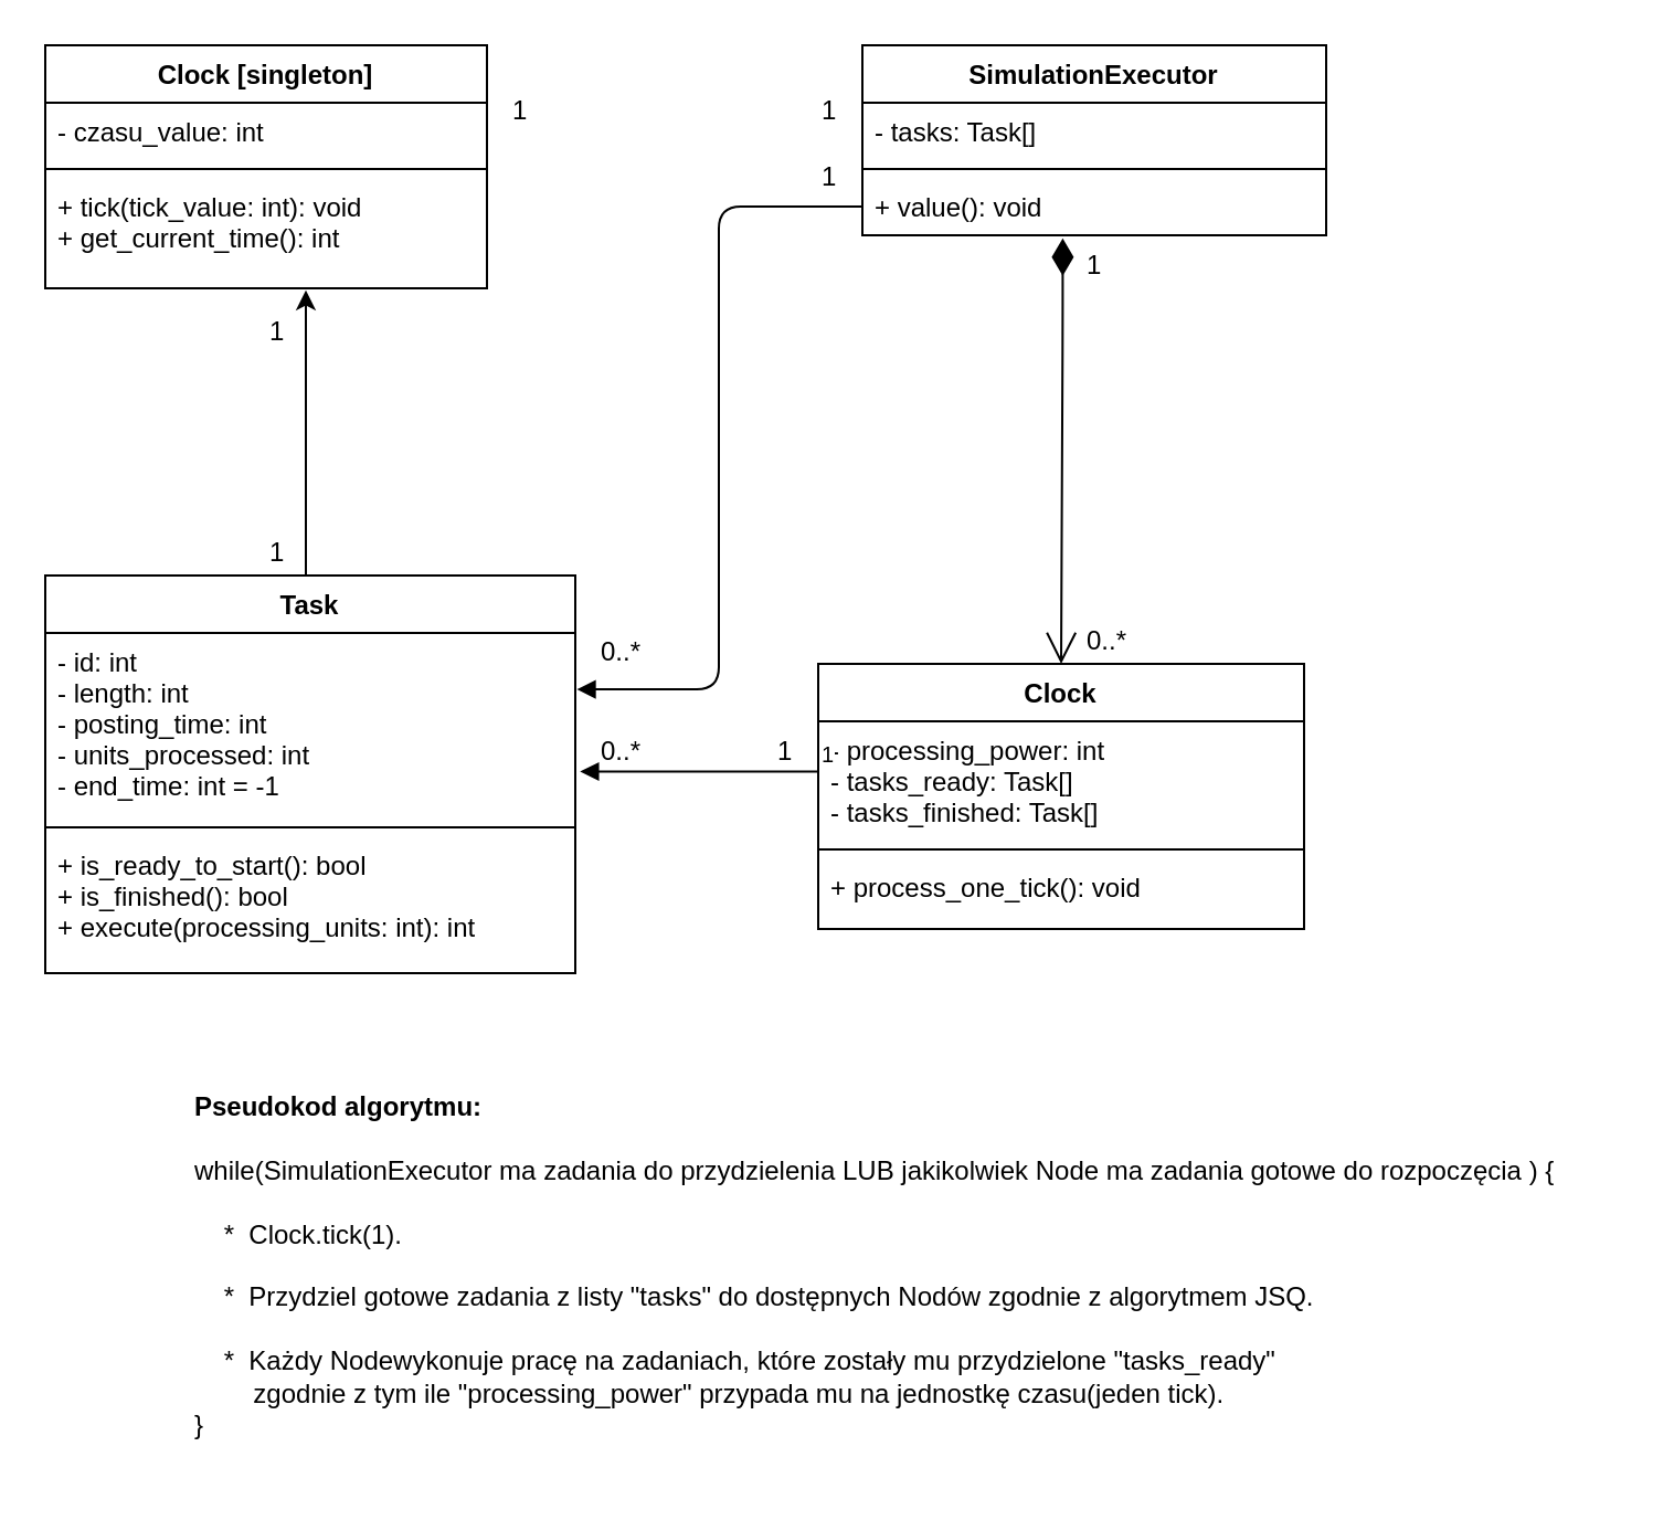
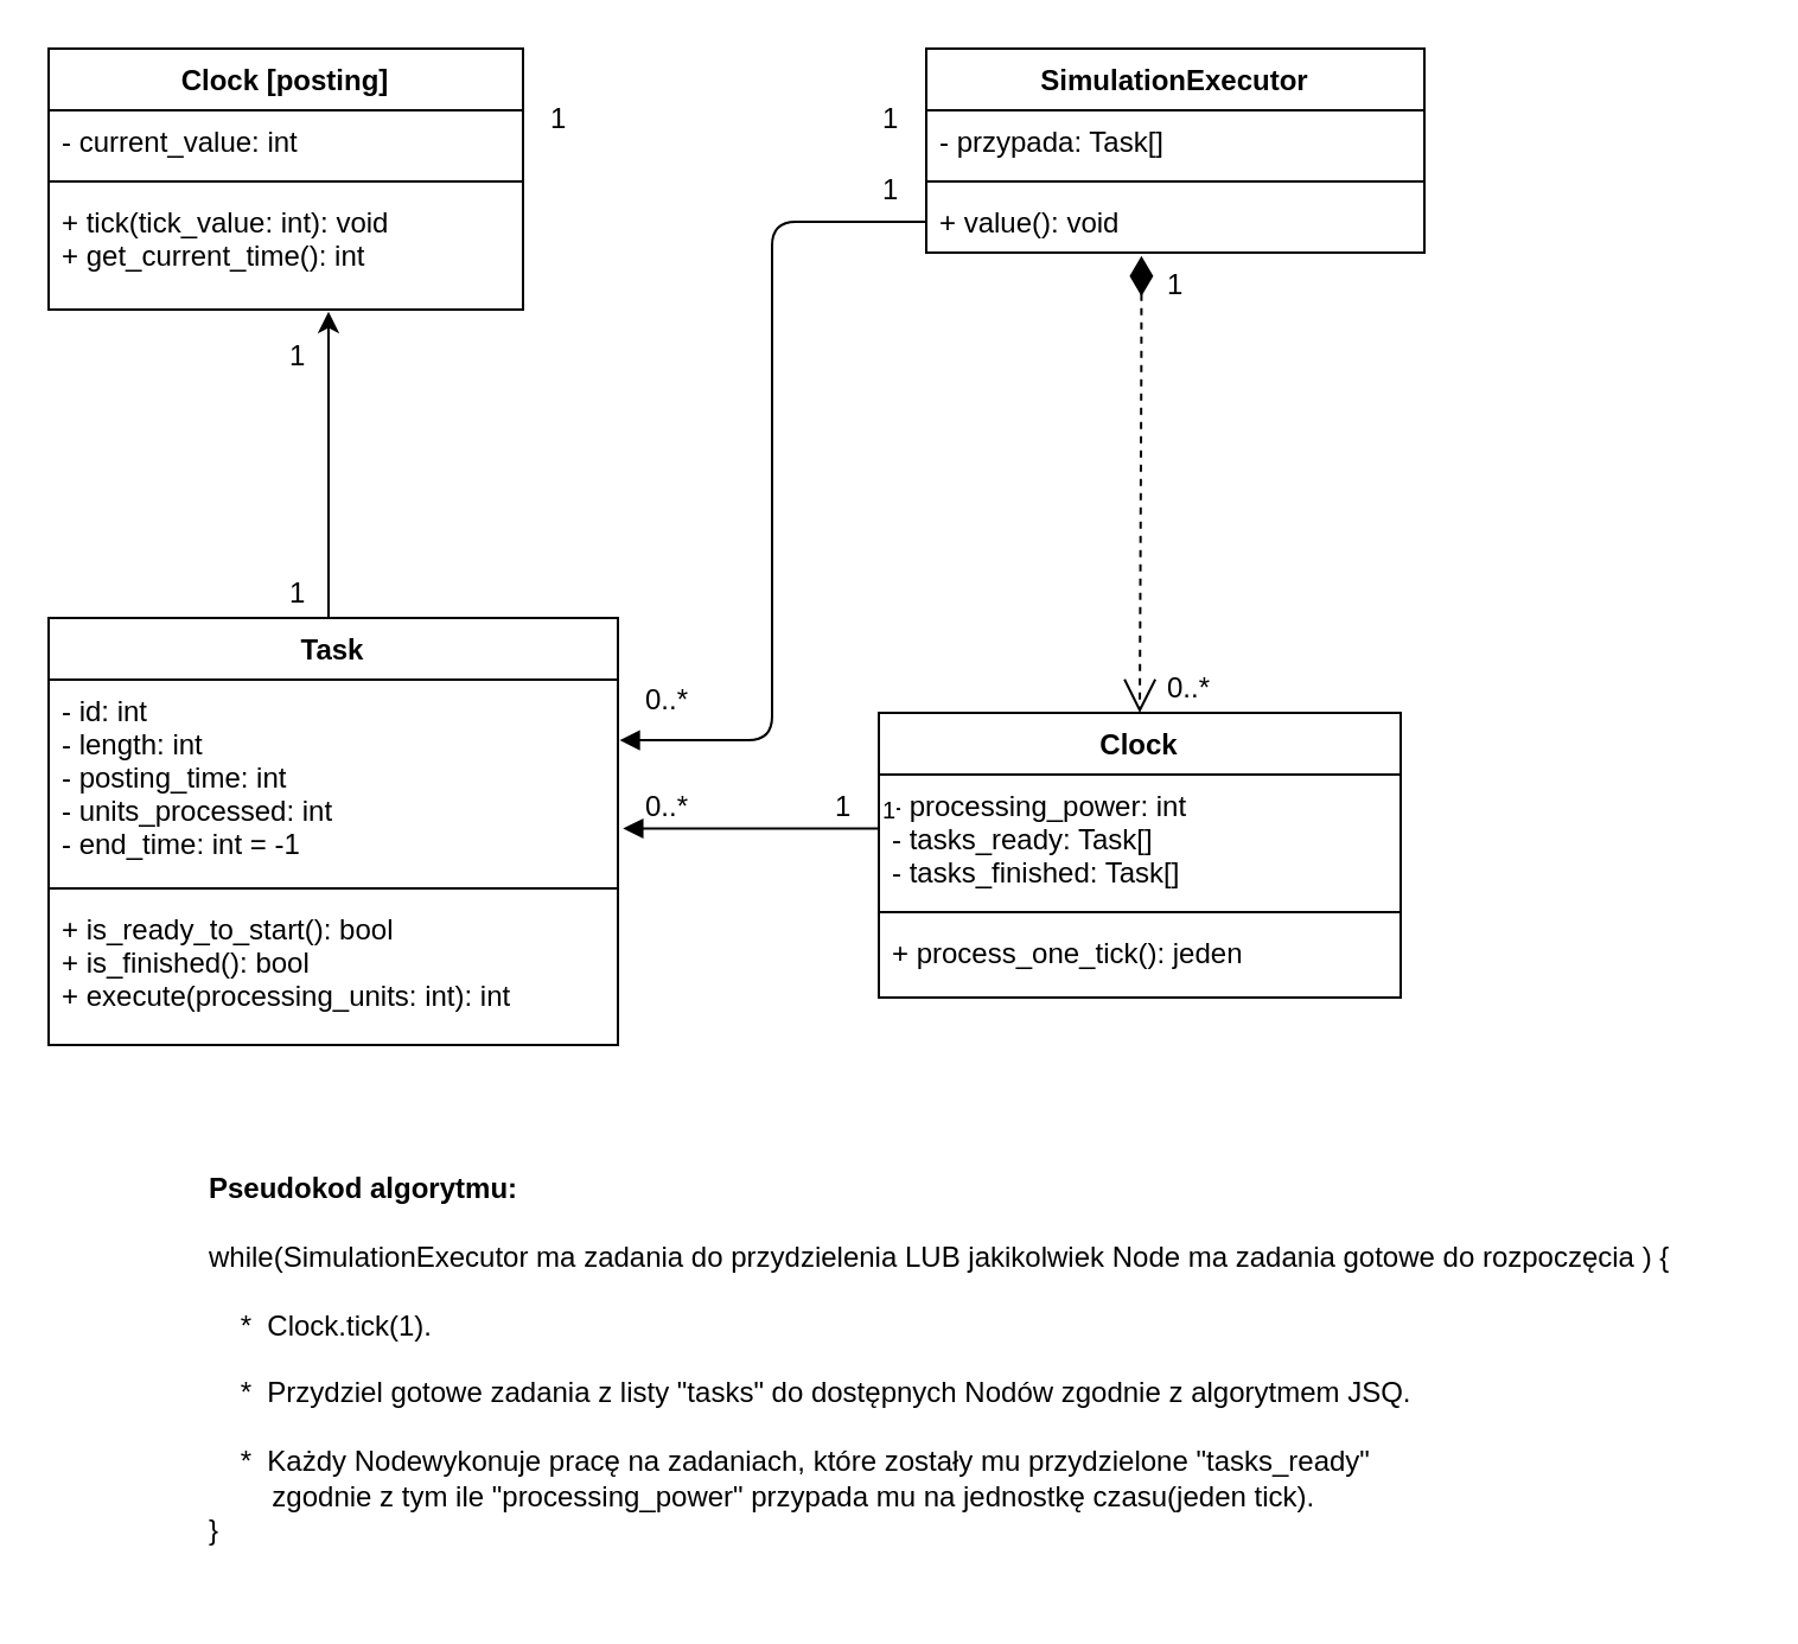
- <mxCell id="2" value="Clock [singleton]&#10;" style="swimlane;fontStyle=1;align=center;verticalAlign=top;childLayout=stackLayout;horizontal=1;startSize=26;horizontalStack=0;resizeParent=1;resizeParentMax=0;resizeLast=0;collapsible=1;marginBottom=0;" vertex="1" parent="1"><mxGeometry x="20" y="20" width="200" height="110" as="geometry" /></mxCell>
+ <mxCell id="2" value="Clock [posting]&#10;" style="swimlane;fontStyle=1;align=center;verticalAlign=top;childLayout=stackLayout;horizontal=1;startSize=26;horizontalStack=0;resizeParent=1;resizeParentMax=0;resizeLast=0;collapsible=1;marginBottom=0;" vertex="1" parent="1"><mxGeometry x="20" y="20" width="200" height="110" as="geometry" /></mxCell>
- <mxCell id="3" value="- czasu_value: int&#10;" style="text;strokeColor=none;fillColor=none;align=left;verticalAlign=top;spacingLeft=4;spacingRight=4;overflow=hidden;rotatable=0;points=[[0,0.5],[1,0.5]];portConstraint=eastwest;" vertex="1" parent="2"><mxGeometry y="26" width="200" height="26" as="geometry" /></mxCell>
+ <mxCell id="3" value="- current_value: int&#10;" style="text;strokeColor=none;fillColor=none;align=left;verticalAlign=top;spacingLeft=4;spacingRight=4;overflow=hidden;rotatable=0;points=[[0,0.5],[1,0.5]];portConstraint=eastwest;" vertex="1" parent="2"><mxGeometry y="26" width="200" height="26" as="geometry" /></mxCell>
- <mxCell id="7" value="- tasks: Task[]" style="text;strokeColor=none;fillColor=none;align=left;verticalAlign=top;spacingLeft=4;spacingRight=4;overflow=hidden;rotatable=0;points=[[0,0.5],[1,0.5]];portConstraint=eastwest;" vertex="1" parent="6"><mxGeometry y="26" width="210" height="26" as="geometry" /></mxCell>
+ <mxCell id="7" value="- przypada: Task[]" style="text;strokeColor=none;fillColor=none;align=left;verticalAlign=top;spacingLeft=4;spacingRight=4;overflow=hidden;rotatable=0;points=[[0,0.5],[1,0.5]];portConstraint=eastwest;" vertex="1" parent="6"><mxGeometry y="26" width="210" height="26" as="geometry" /></mxCell>
- <mxCell id="19" value="" style="endArrow=open;html=1;endSize=12;startArrow=diamondThin;startSize=14;startFill=1;edgeStyle=orthogonalEdgeStyle;align=left;verticalAlign=bottom;exitX=0.432;exitY=1.053;exitDx=0;exitDy=0;exitPerimeter=0;entryX=0.5;entryY=0;entryDx=0;entryDy=0;" edge="1" parent="1" source="9" target="10"><mxGeometry x="-0.765" y="9" relative="1" as="geometry"><mxPoint x="450" y="147.5" as="sourcePoint" /><mxPoint x="610" y="147.5" as="targetPoint" /><Array as="points"><mxPoint x="480" y="148" /></Array><mxPoint as="offset" /></mxGeometry></mxCell>
+ <mxCell id="19" value="" style="endArrow=open;html=1;endSize=12;startArrow=diamondThin;startSize=14;startFill=1;edgeStyle=orthogonalEdgeStyle;align=left;verticalAlign=bottom;exitX=0.432;exitY=1.053;exitDx=0;exitDy=0;exitPerimeter=0;entryX=0.5;entryY=0;entryDx=0;entryDy=0;dashed=1;" edge="1" parent="1" source="9" target="10"><mxGeometry x="-0.765" y="9" relative="1" as="geometry"><mxPoint x="450" y="147.5" as="sourcePoint" /><mxPoint x="610" y="147.5" as="targetPoint" /><Array as="points"><mxPoint x="480" y="148" /></Array><mxPoint as="offset" /></mxGeometry></mxCell>
- <mxCell id="13" value="+ process_one_tick(): void" style="text;strokeColor=none;fillColor=none;align=left;verticalAlign=top;spacingLeft=4;spacingRight=4;overflow=hidden;rotatable=0;points=[[0,0.5],[1,0.5]];portConstraint=eastwest;" vertex="1" parent="10"><mxGeometry y="88" width="220" height="32" as="geometry" /></mxCell>
+ <mxCell id="13" value="+ process_one_tick(): jeden" style="text;strokeColor=none;fillColor=none;align=left;verticalAlign=top;spacingLeft=4;spacingRight=4;overflow=hidden;rotatable=0;points=[[0,0.5],[1,0.5]];portConstraint=eastwest;" vertex="1" parent="10"><mxGeometry y="88" width="220" height="32" as="geometry" /></mxCell>
